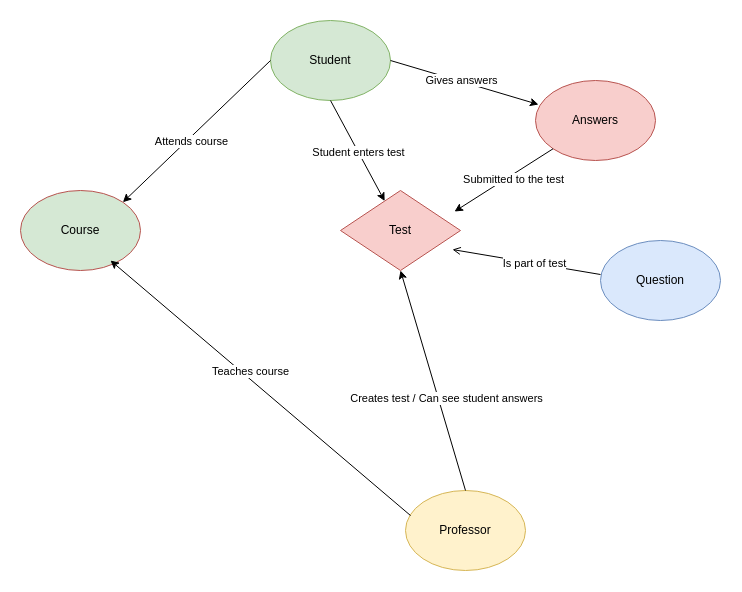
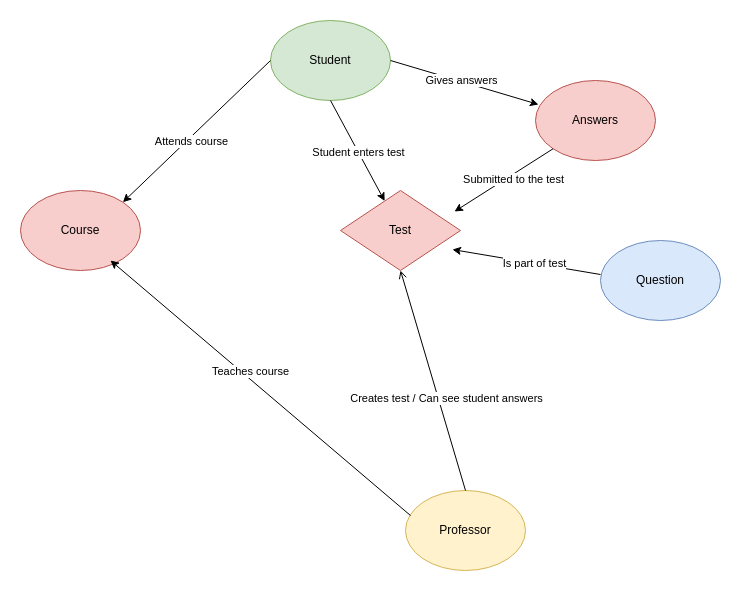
- <mxCell id="2" value="Course" style="ellipse;whiteSpace=wrap;html=1;fillColor=#d5e8d4;strokeColor=#b85450;" parent="1" vertex="1"><mxGeometry x="20" y="190" width="120" height="80" as="geometry" /></mxCell>
+ <mxCell id="2" value="Course" style="ellipse;whiteSpace=wrap;html=1;fillColor=#f8cecc;strokeColor=#b85450;" parent="1" vertex="1"><mxGeometry x="20" y="190" width="120" height="80" as="geometry" /></mxCell>
- <mxCell id="21" value="" style="endArrow=open;html=1;rounded=0;exitX=0;exitY=0.425;exitDx=0;exitDy=0;exitPerimeter=0;entryX=0.933;entryY=0.738;entryDx=0;entryDy=0;entryPerimeter=0;" parent="1" source="20" target="3" edge="1"><mxGeometry width="50" height="50" relative="1" as="geometry"><mxPoint x="340" y="420" as="sourcePoint" /><mxPoint x="390" y="370" as="targetPoint" /></mxGeometry></mxCell>
+ <mxCell id="21" value="" style="endArrow=classic;html=1;rounded=0;exitX=0;exitY=0.425;exitDx=0;exitDy=0;exitPerimeter=0;entryX=0.933;entryY=0.738;entryDx=0;entryDy=0;entryPerimeter=0;" parent="1" source="20" target="3" edge="1"><mxGeometry width="50" height="50" relative="1" as="geometry"><mxPoint x="340" y="420" as="sourcePoint" /><mxPoint x="390" y="370" as="targetPoint" /></mxGeometry></mxCell>
- <mxCell id="8" value="" style="endArrow=classic;html=1;rounded=0;exitX=0.5;exitY=0;exitDx=0;exitDy=0;entryX=0.5;entryY=1;entryDx=0;entryDy=0;" parent="1" source="5" target="3" edge="1"><mxGeometry width="50" height="50" relative="1" as="geometry"><mxPoint x="425" y="500" as="sourcePoint" /><mxPoint x="532.96" y="234" as="targetPoint" /></mxGeometry></mxCell>
+ <mxCell id="8" value="" style="endArrow=open;html=1;rounded=0;exitX=0.5;exitY=0;exitDx=0;exitDy=0;entryX=0.5;entryY=1;entryDx=0;entryDy=0;" parent="1" source="5" target="3" edge="1"><mxGeometry width="50" height="50" relative="1" as="geometry"><mxPoint x="425" y="500" as="sourcePoint" /><mxPoint x="532.96" y="234" as="targetPoint" /></mxGeometry></mxCell>
